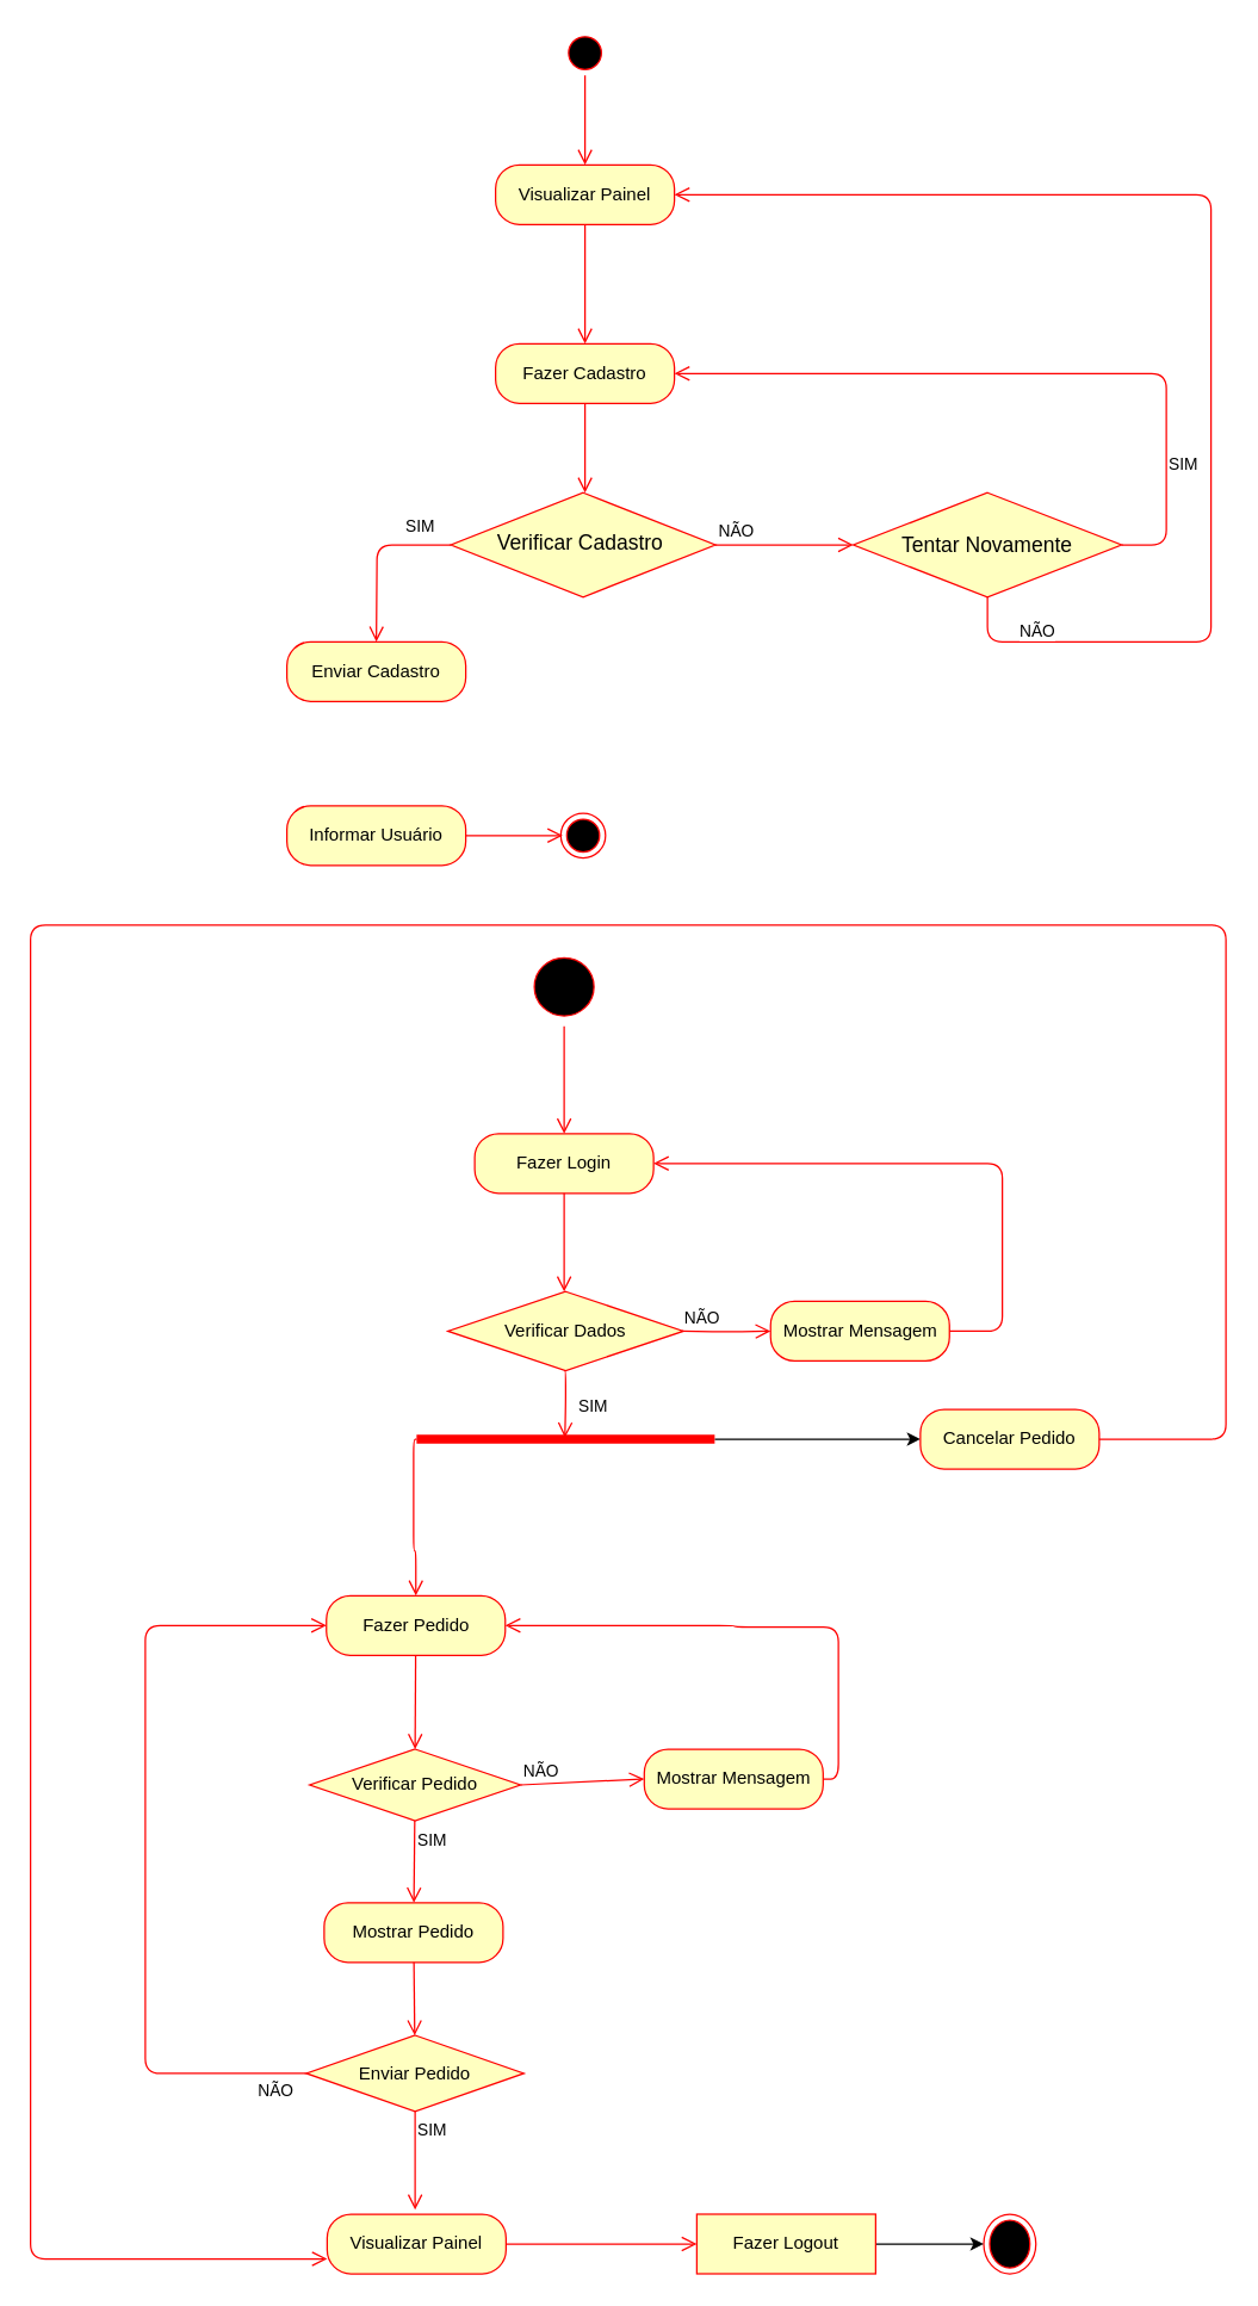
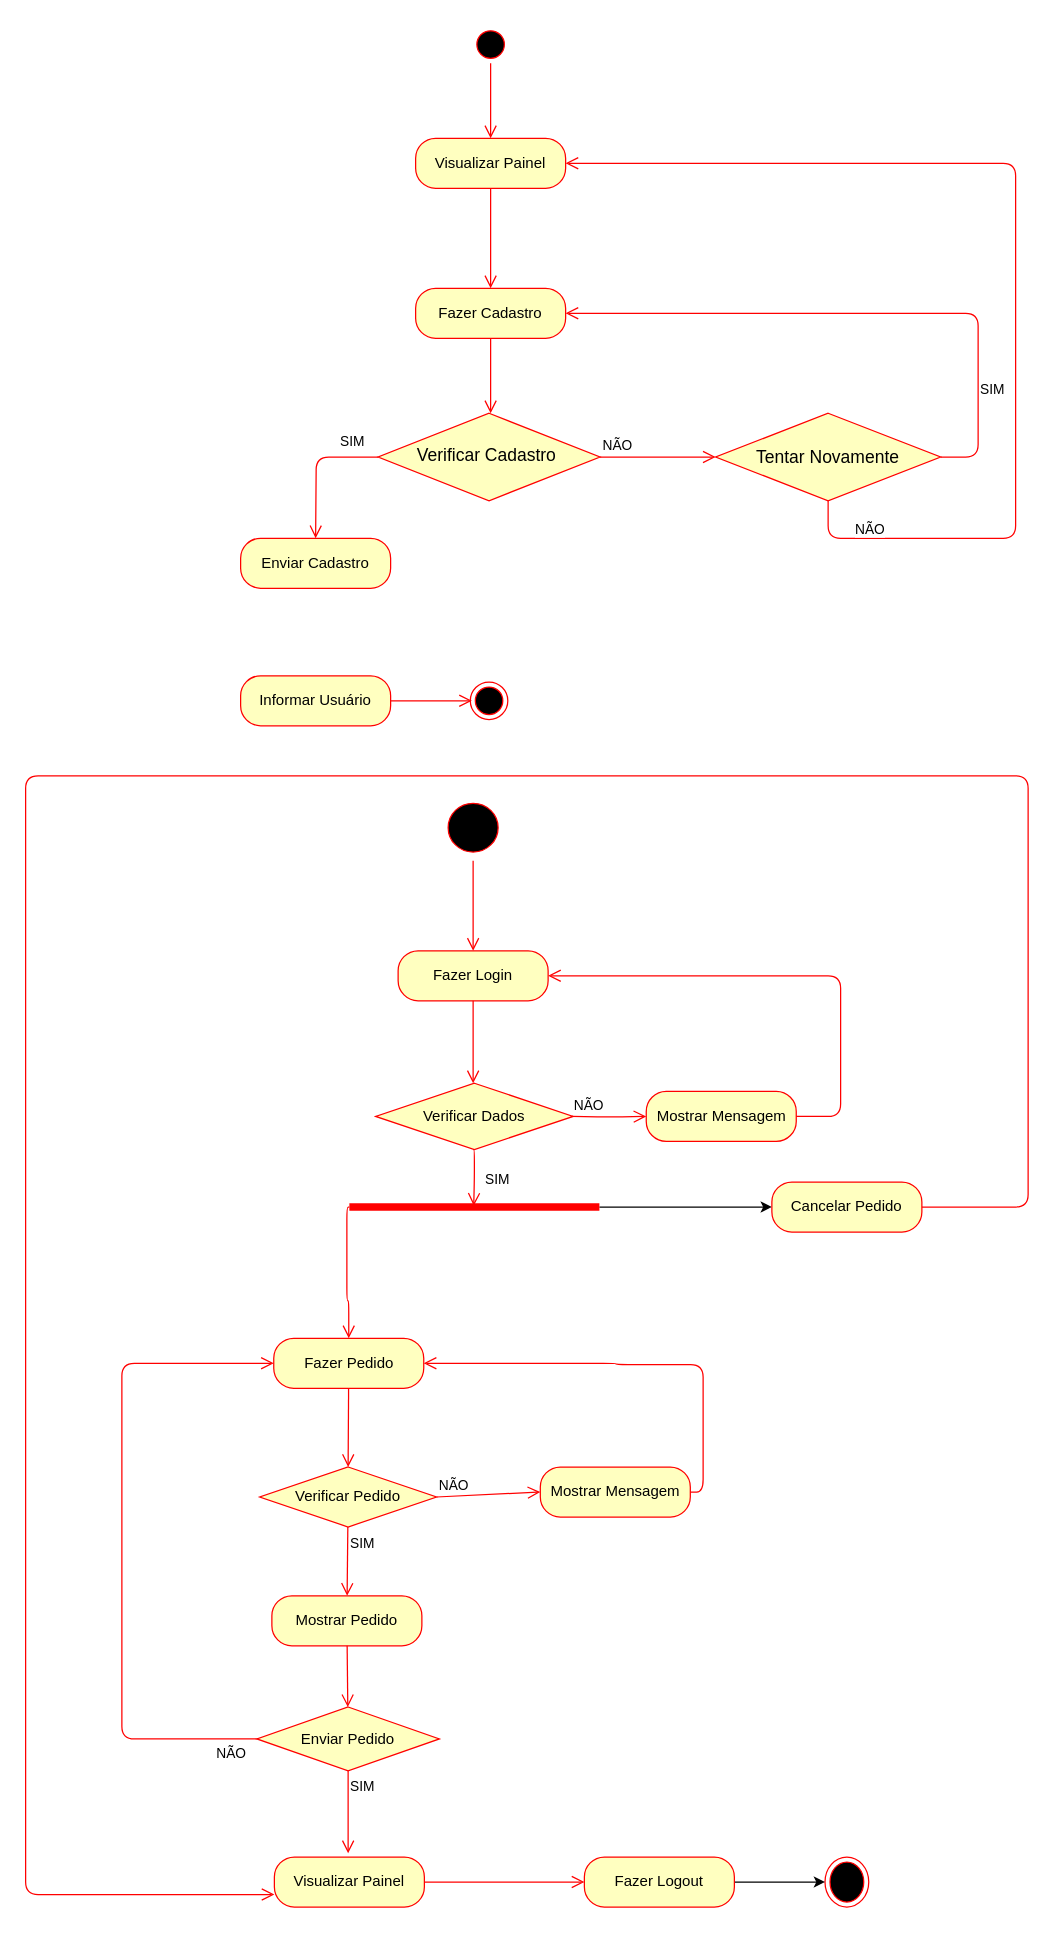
- <mxCell id="46" value="Fazer Logout" style="whiteSpace=wrap;html=1;arcSize=40;fontColor=#000000;fillColor=#ffffc0;strokeColor=#ff0000;rounded=0;" parent="1" vertex="1"><mxGeometry x="467" y="1485" width="120" height="40" as="geometry" /></mxCell>
+ <mxCell id="46" value="Fazer Logout" style="rounded=1;whiteSpace=wrap;html=1;arcSize=40;fontColor=#000000;fillColor=#ffffc0;strokeColor=#ff0000;" parent="1" vertex="1"><mxGeometry x="467" y="1485" width="120" height="40" as="geometry" /></mxCell>
